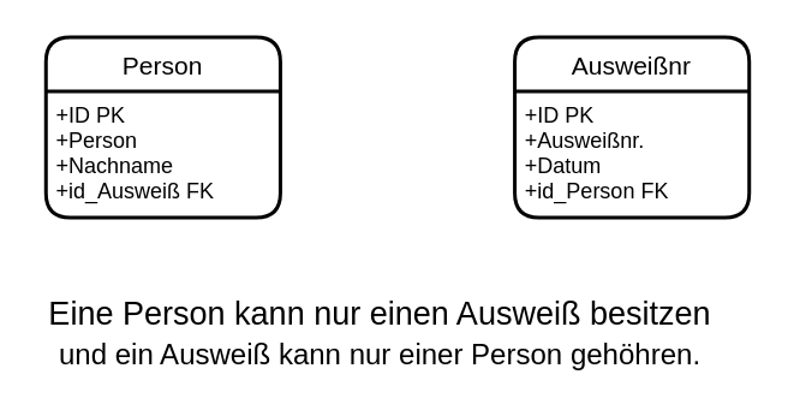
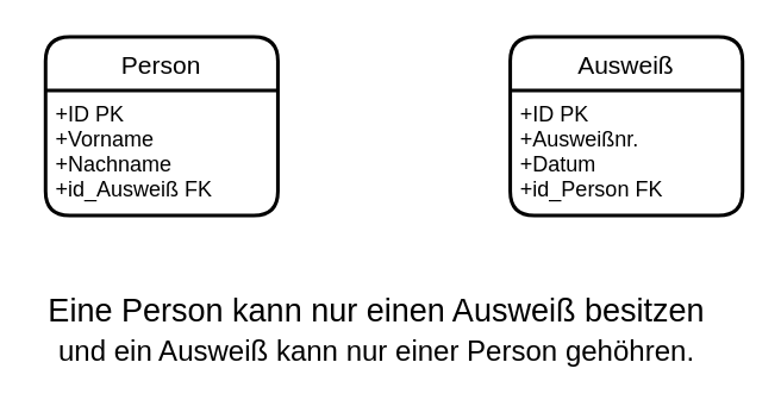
- <mxCell id="4" value="Ausweißnr" style="swimlane;childLayout=stackLayout;horizontal=1;startSize=30;horizontalStack=0;rounded=1;fontSize=14;fontStyle=0;strokeWidth=2;resizeParent=0;resizeLast=1;shadow=0;dashed=0;align=center;" parent="1" vertex="1"><mxGeometry x="285" y="20" width="130" height="100" as="geometry" /></mxCell>
+ <mxCell id="4" value="Ausweiß" style="swimlane;childLayout=stackLayout;horizontal=1;startSize=30;horizontalStack=0;rounded=1;fontSize=14;fontStyle=0;strokeWidth=2;resizeParent=0;resizeLast=1;shadow=0;dashed=0;align=center;" parent="1" vertex="1"><mxGeometry x="285" y="20" width="130" height="100" as="geometry" /></mxCell>
- <mxCell id="3" value="+ID PK&#10;+Person&#10;+Nachname&#10;+id_Ausweiß FK&#10;&#10;&#10;" style="align=left;strokeColor=none;fillColor=none;spacingLeft=4;fontSize=12;verticalAlign=top;resizable=0;rotatable=0;part=1;" parent="2" vertex="1"><mxGeometry y="30" width="130" height="70" as="geometry" /></mxCell>
+ <mxCell id="3" value="+ID PK&#10;+Vorname&#10;+Nachname&#10;+id_Ausweiß FK&#10;&#10;&#10;" style="align=left;strokeColor=none;fillColor=none;spacingLeft=4;fontSize=12;verticalAlign=top;resizable=0;rotatable=0;part=1;" parent="2" vertex="1"><mxGeometry y="30" width="130" height="70" as="geometry" /></mxCell>
